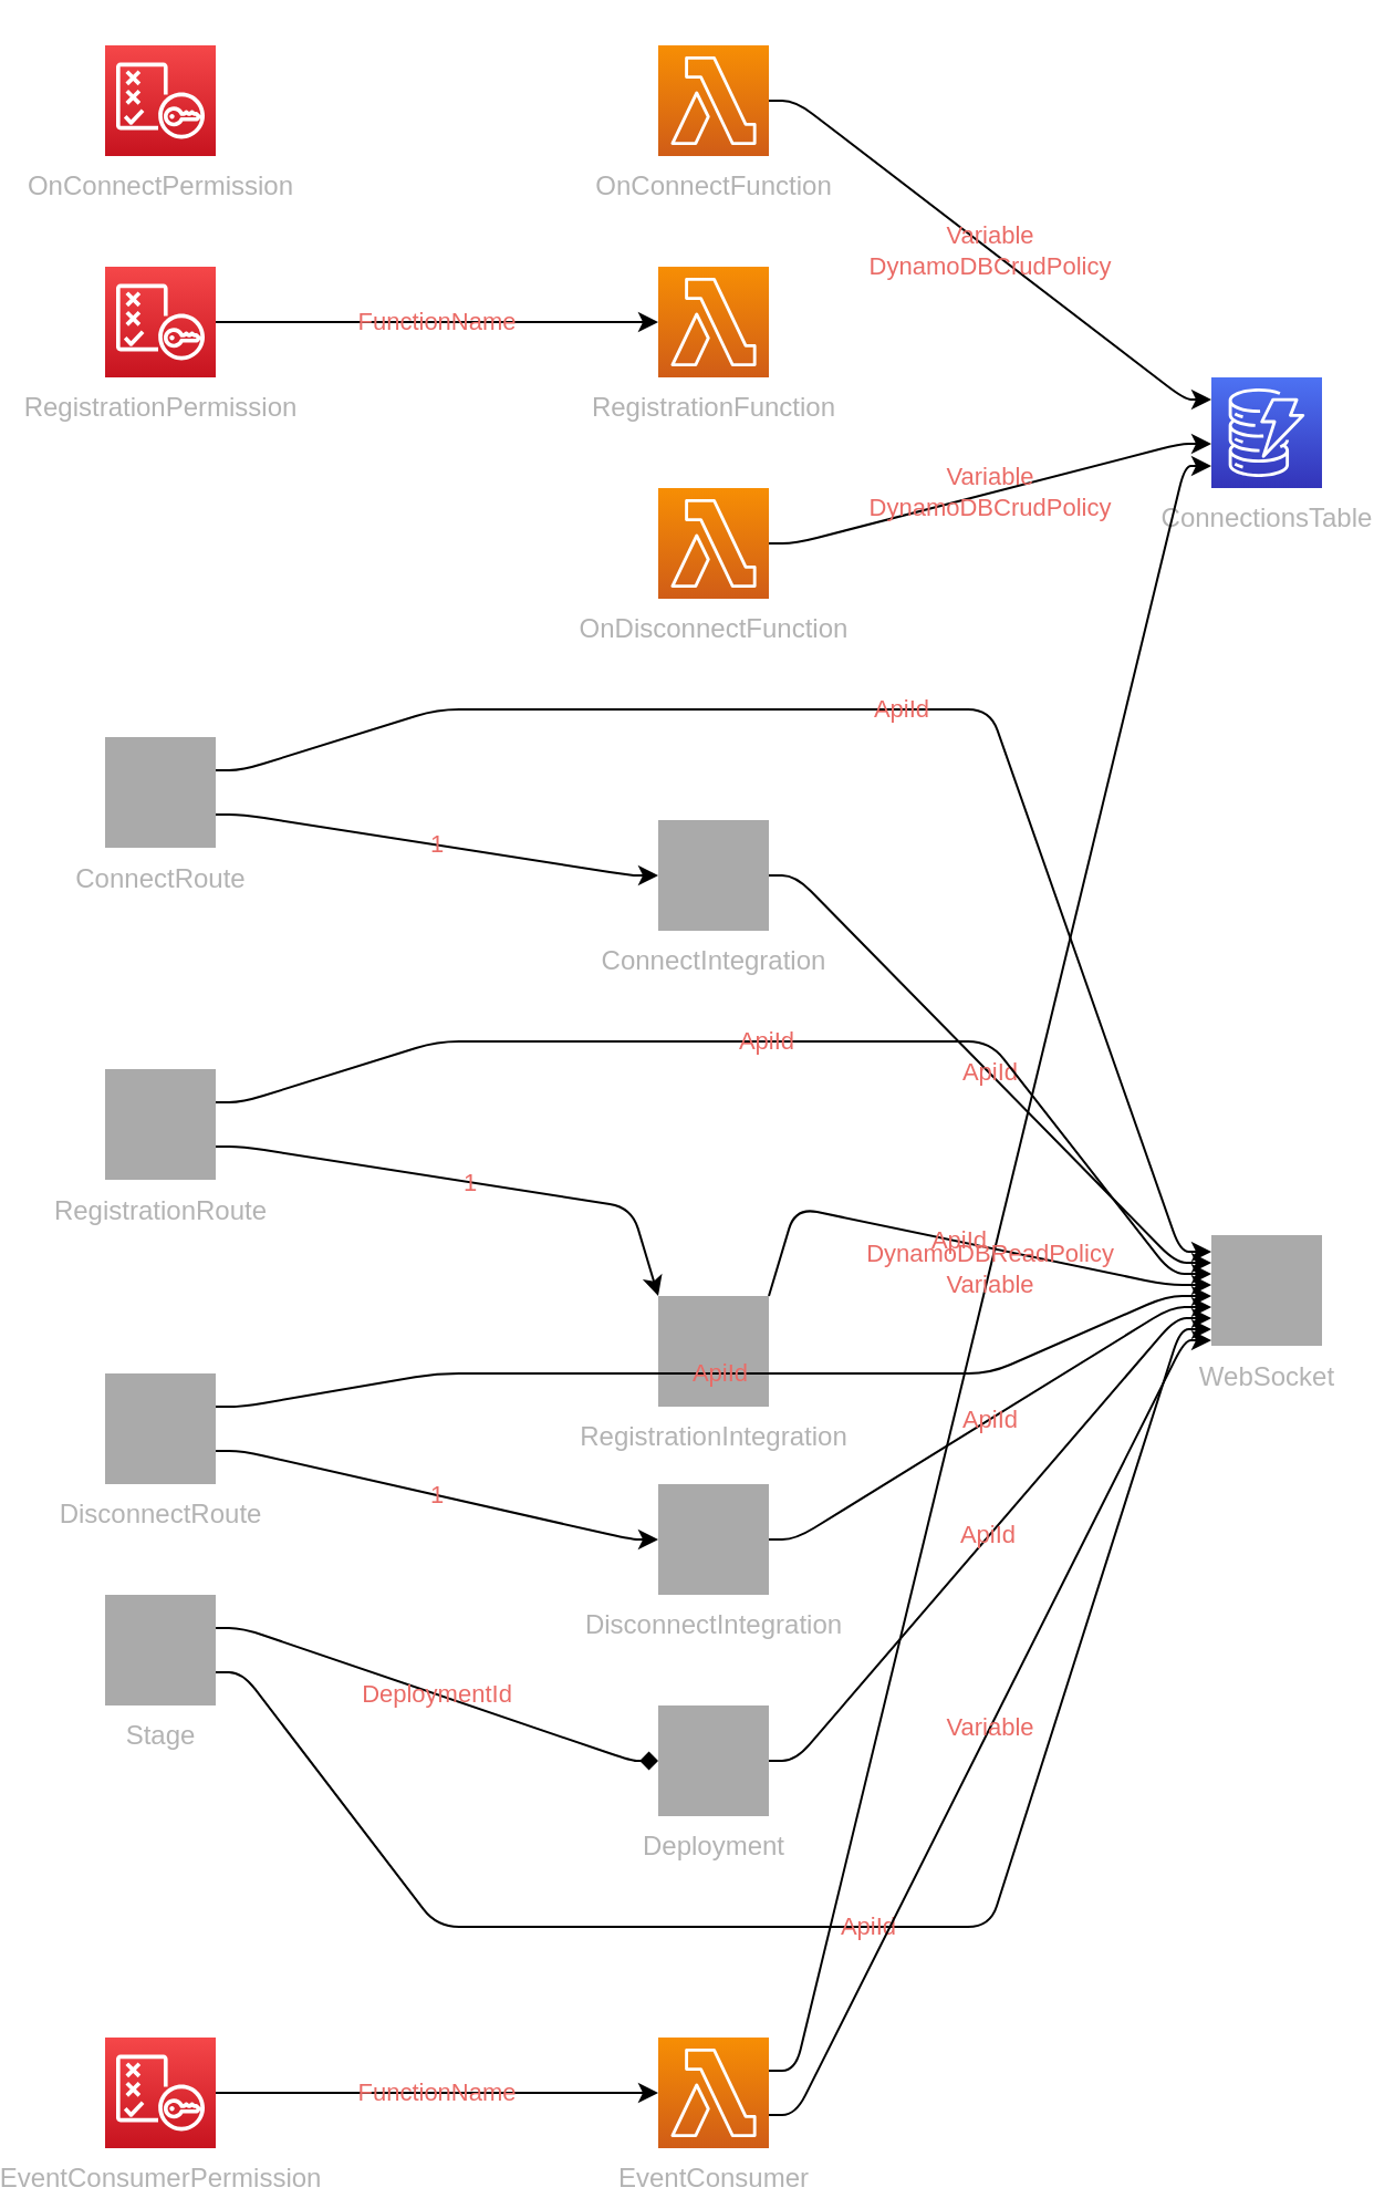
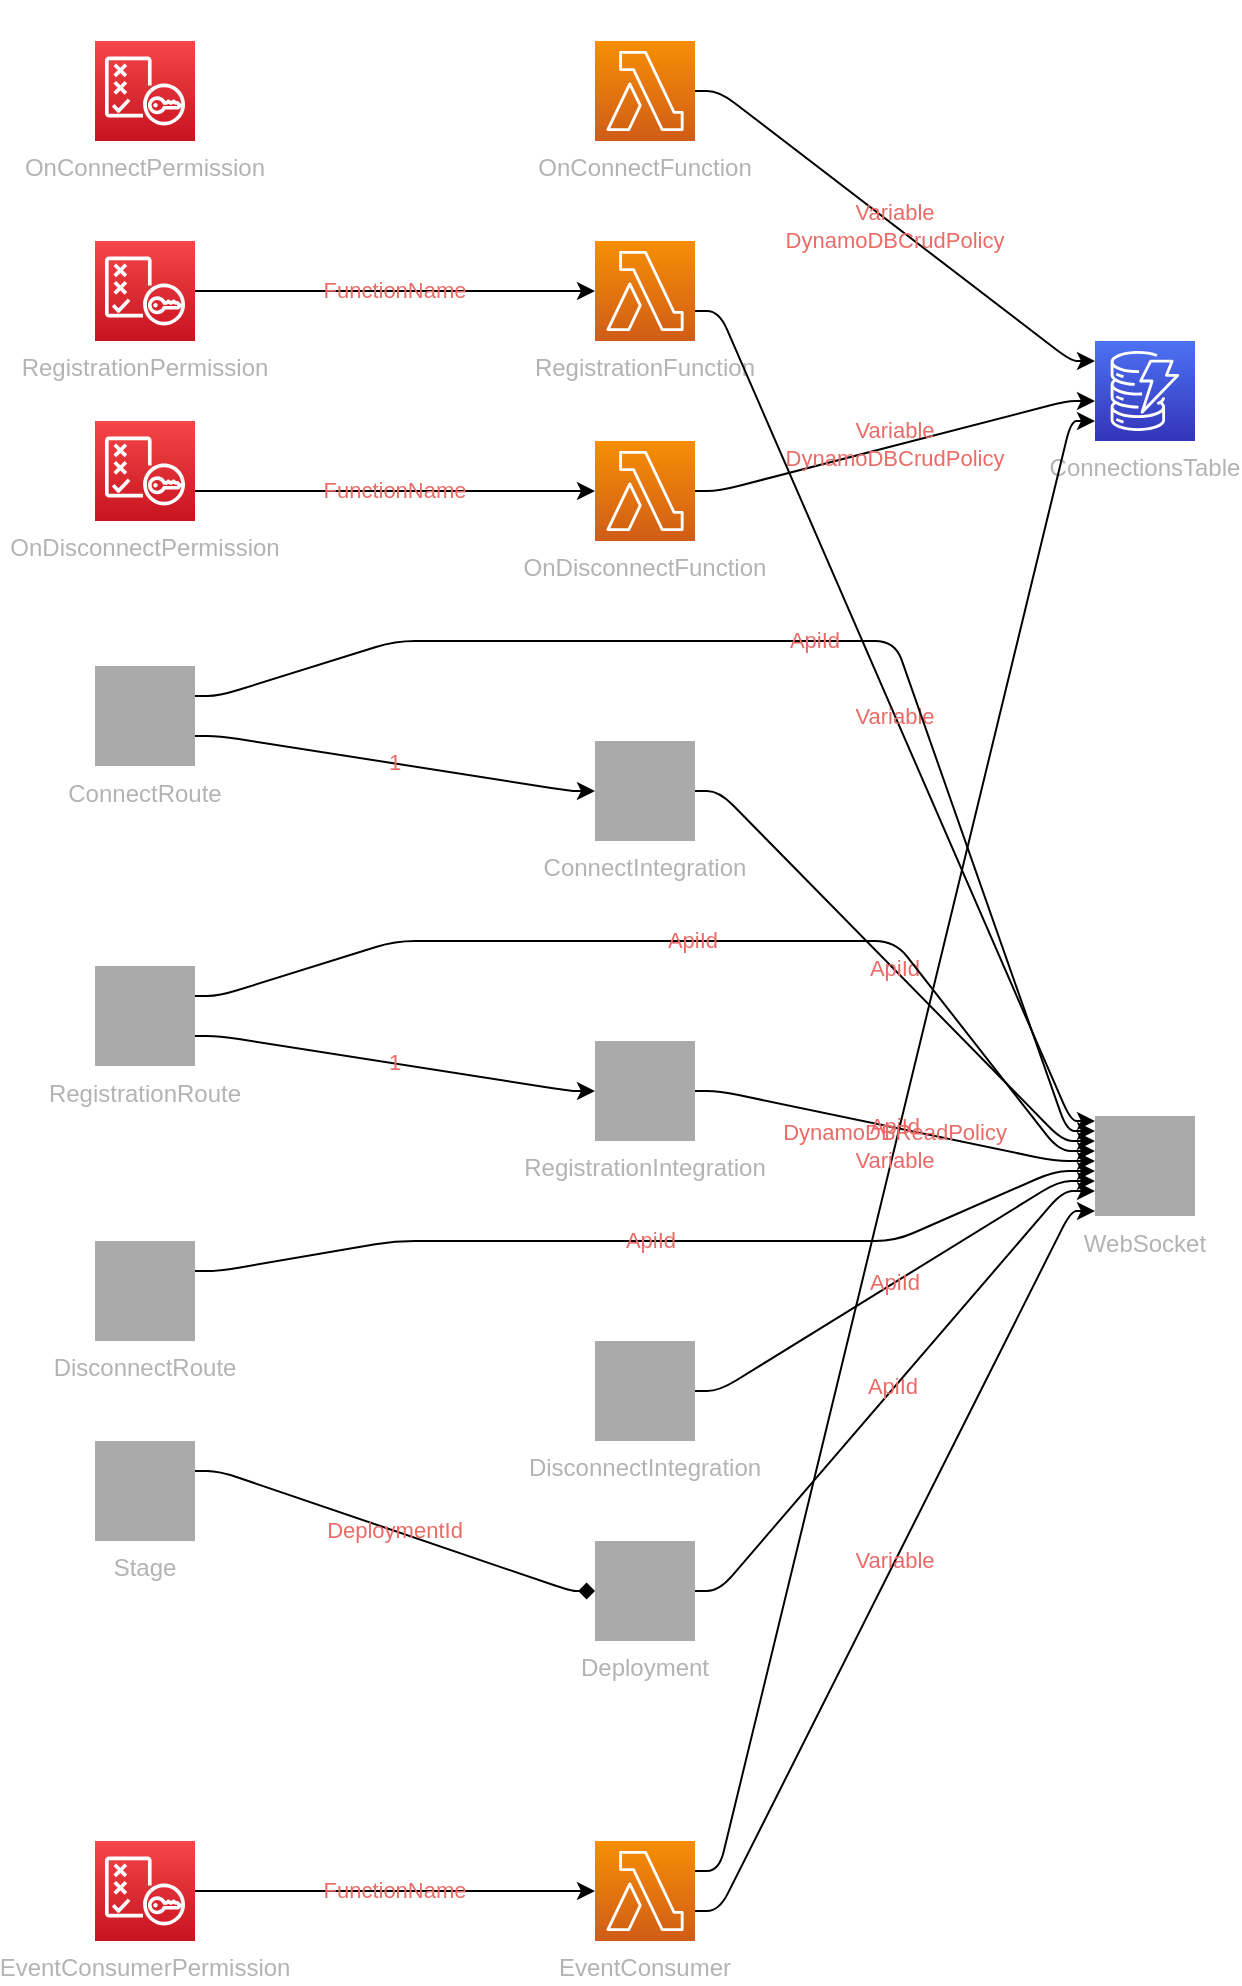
+ <mxCell id="6" value="OnDisconnectPermission" style="outlineConnect=0;fontColor=#B3B3B3;gradientColor=#F54749;gradientDirection=north;fillColor=#C7131F;strokeColor=#ffffff;dashed=0;verticalLabelPosition=bottom;verticalAlign=top;align=center;html=1;fontSize=12;fontStyle=0;aspect=fixed;shape=mxgraph.aws4.resourceIcon;resIcon=mxgraph.aws4.policy;" parent="1" vertex="1"><mxGeometry y="210" width="50" height="50" as="geometry" x="20" /></mxCell>
+ <mxCell id="23" value="FunctionName" style="edgeStyle=orthogonalEdgeStyle;rounded=1;orthogonalLoop=1;jettySize=auto;html=1;labelBackgroundColor=none;fontColor=#EA6B66;noEdgeStyle=1;orthogonal=1;" parent="1" source="6" target="5" edge="1"><mxGeometry relative="1" as="geometry"><Array as="points"><mxPoint x="82" y="245" /><mxPoint x="258" y="245" /></Array></mxGeometry></mxCell>
+ <mxCell id="24" value="Variable" style="edgeStyle=orthogonalEdgeStyle;rounded=1;orthogonalLoop=1;jettySize=auto;html=1;labelBackgroundColor=none;fontColor=#EA6B66;noEdgeStyle=1;orthogonal=1;" parent="1" source="7" target="9" edge="1"><mxGeometry relative="1" as="geometry"><Array as="points"><mxPoint x="332" y="155" /><mxPoint x="508" y="560" /></Array></mxGeometry></mxCell>
- <mxCell id="13" value="RegistrationIntegration" style="outlineConnect=0;fontColor=#B3B3B3;gradientColor=#aaaaaa;gradientDirection=north;fillColor=#aaaaaa;strokeColor=#ffffff;dashed=0;verticalLabelPosition=bottom;verticalAlign=top;align=center;html=1;fontSize=12;fontStyle=0;aspect=fixed;shape=mxgraph.aws4.resourceIcon;resIcon=mxgraph.aws4.apigatewayv2;" parent="1" vertex="1"><mxGeometry x="270" y="585" width="50" height="50" as="geometry" /></mxCell>
+ <mxCell id="13" value="RegistrationIntegration" style="outlineConnect=0;fontColor=#B3B3B3;gradientColor=#aaaaaa;gradientDirection=north;fillColor=#aaaaaa;strokeColor=#ffffff;dashed=0;verticalLabelPosition=bottom;verticalAlign=top;align=center;html=1;fontSize=12;fontStyle=0;aspect=fixed;shape=mxgraph.aws4.resourceIcon;resIcon=mxgraph.aws4.apigatewayv2;" parent="1" vertex="1"><mxGeometry x="270" y="520" width="50" height="50" as="geometry" /></mxCell>
- <mxCell id="32" value="1" style="edgeStyle=orthogonalEdgeStyle;rounded=1;orthogonalLoop=1;jettySize=auto;html=1;labelBackgroundColor=none;fontColor=#EA6B66;noEdgeStyle=1;orthogonal=1;" parent="1" source="14" target="15" edge="1"><mxGeometry relative="1" as="geometry"><Array as="points"><mxPoint x="82" y="655" /><mxPoint x="258" y="695" /></Array></mxGeometry></mxCell>
- <mxCell id="36" value="ApiId" style="edgeStyle=orthogonalEdgeStyle;rounded=1;orthogonalLoop=1;jettySize=auto;html=1;labelBackgroundColor=none;fontColor=#EA6B66;noEdgeStyle=1;orthogonal=1;" parent="1" source="17" target="9" edge="1"><mxGeometry relative="1" as="geometry"><Array as="points"><mxPoint x="82" y="755" /><mxPoint x="170" y="870" /><mxPoint x="420" y="870" /><mxPoint x="506" y="600" /></Array></mxGeometry></mxCell>
